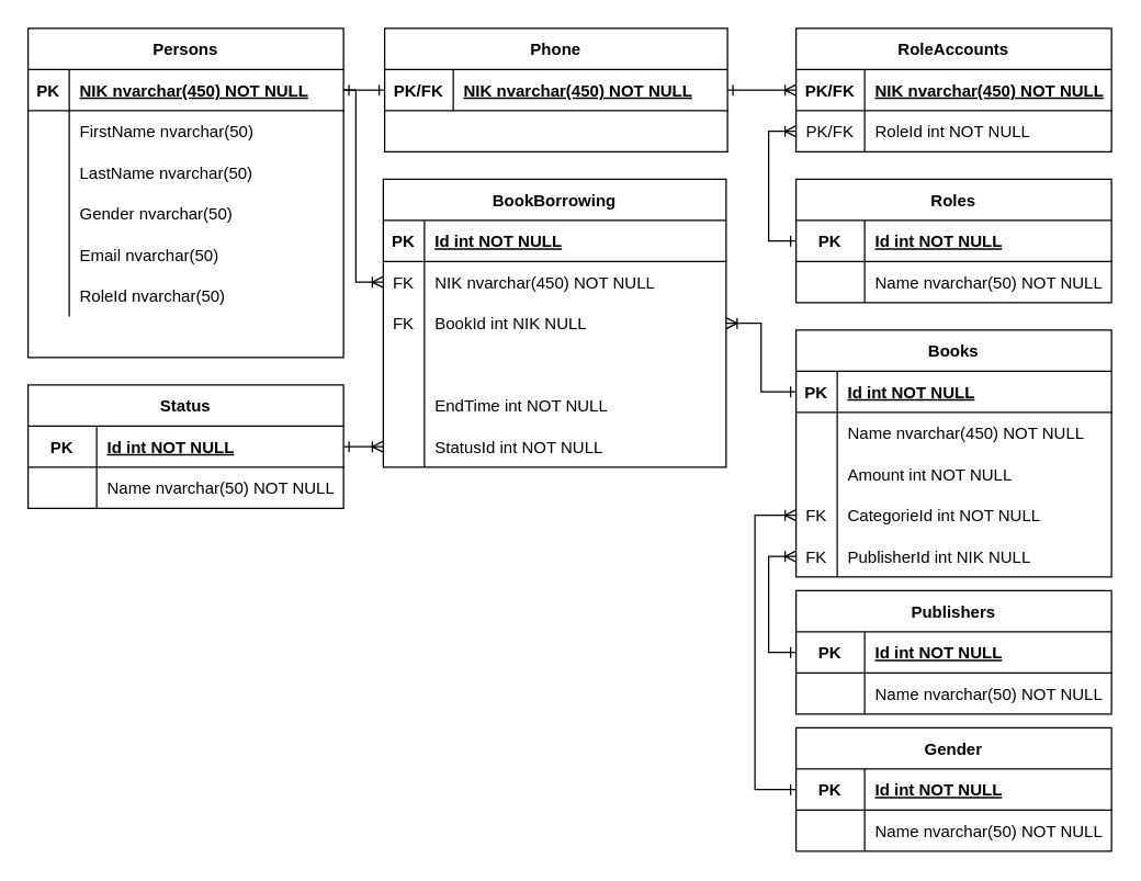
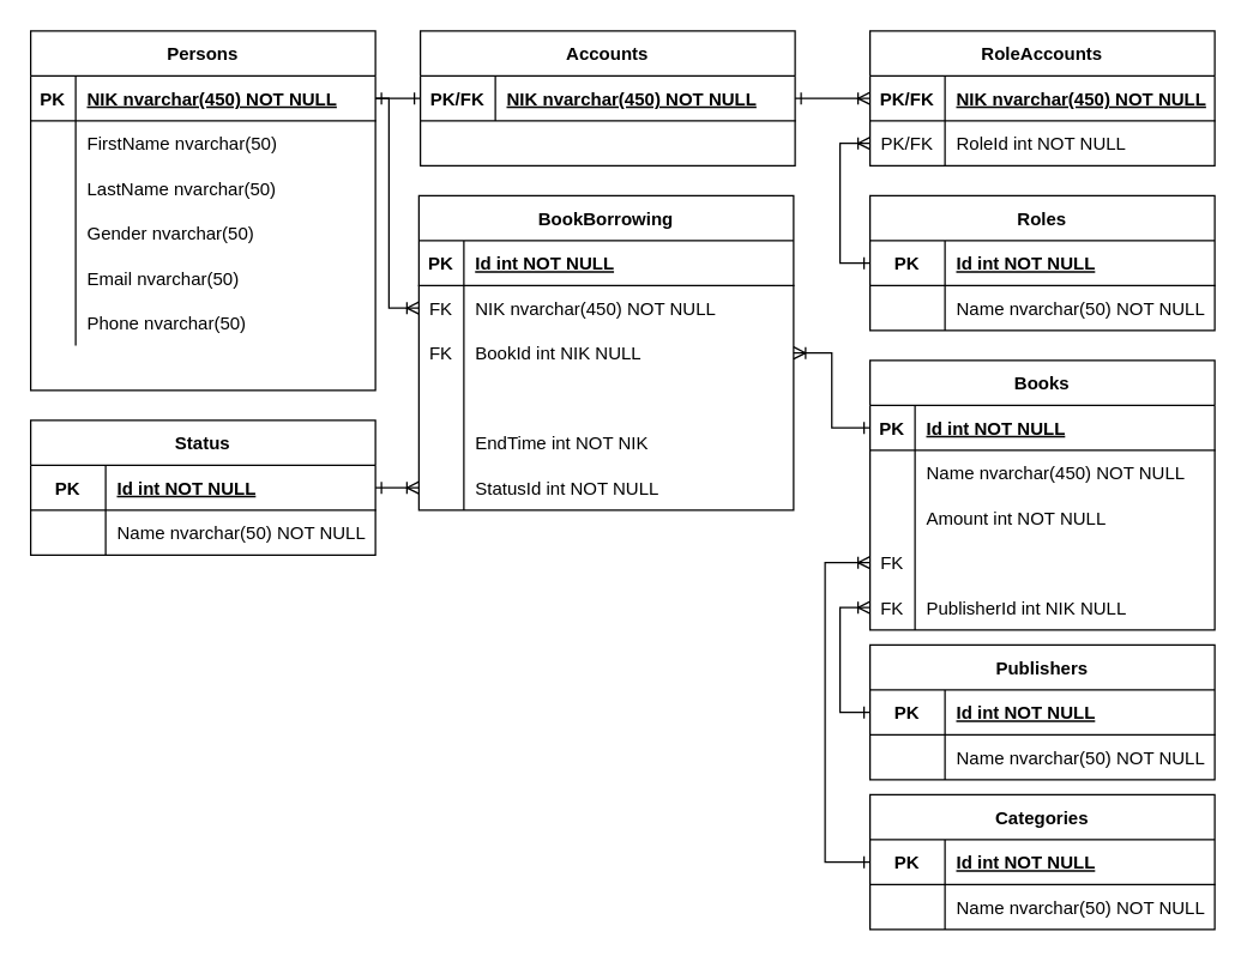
- <mxCell id="4" value="Phone" style="shape=table;startSize=30;container=1;collapsible=1;childLayout=tableLayout;fixedRows=1;rowLines=0;fontStyle=1;align=center;resizeLast=1;" parent="1" vertex="1"><mxGeometry x="280" y="20" width="250" height="90" as="geometry" /></mxCell>
+ <mxCell id="4" value="Accounts" style="shape=table;startSize=30;container=1;collapsible=1;childLayout=tableLayout;fixedRows=1;rowLines=0;fontStyle=1;align=center;resizeLast=1;" parent="1" vertex="1"><mxGeometry x="280" y="20" width="250" height="90" as="geometry" /></mxCell>
- <mxCell id="35" value="RoleId nvarchar(50)" style="shape=partialRectangle;overflow=hidden;connectable=0;fillColor=none;top=0;left=0;bottom=0;right=0;align=left;spacingLeft=6;" parent="33" vertex="1"><mxGeometry x="30" width="200" height="30" as="geometry" /></mxCell>
+ <mxCell id="35" value="Phone nvarchar(50)" style="shape=partialRectangle;overflow=hidden;connectable=0;fillColor=none;top=0;left=0;bottom=0;right=0;align=left;spacingLeft=6;" parent="33" vertex="1"><mxGeometry x="30" width="200" height="30" as="geometry" /></mxCell>
- <mxCell id="52" value="EndTime int NOT NULL" style="shape=partialRectangle;overflow=hidden;connectable=0;fillColor=none;top=0;left=0;bottom=0;right=0;align=left;spacingLeft=6;" parent="50" vertex="1"><mxGeometry x="30" width="220" height="30" as="geometry" /></mxCell>
+ <mxCell id="52" value="EndTime int NOT NIK" style="shape=partialRectangle;overflow=hidden;connectable=0;fillColor=none;top=0;left=0;bottom=0;right=0;align=left;spacingLeft=6;" parent="50" vertex="1"><mxGeometry x="30" width="220" height="30" as="geometry" /></mxCell>
- <mxCell id="99" value="CategorieId int NOT NULL" style="shape=partialRectangle;overflow=hidden;connectable=0;fillColor=none;top=0;left=0;bottom=0;right=0;align=left;spacingLeft=6;" parent="97" vertex="1"><mxGeometry x="30" width="200" height="30" as="geometry" /></mxCell>
- <mxCell id="64" value="Gender" style="shape=table;startSize=30;container=1;collapsible=1;childLayout=tableLayout;fixedRows=1;rowLines=0;fontStyle=1;align=center;resizeLast=1;" parent="1" vertex="1"><mxGeometry x="580" y="530" width="230" height="90" as="geometry" /></mxCell>
+ <mxCell id="64" value="Categories" style="shape=table;startSize=30;container=1;collapsible=1;childLayout=tableLayout;fixedRows=1;rowLines=0;fontStyle=1;align=center;resizeLast=1;" parent="1" vertex="1"><mxGeometry x="580" y="530" width="230" height="90" as="geometry" /></mxCell>
